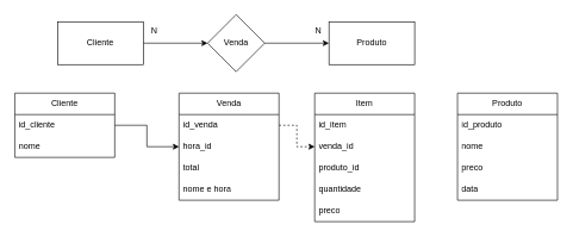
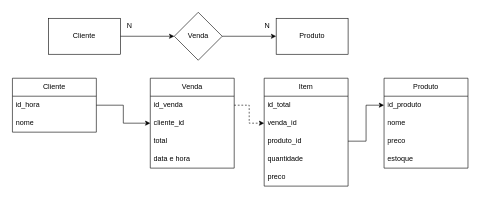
- <mxCell id="10" value="id_cliente" style="text;strokeColor=none;fillColor=none;align=left;verticalAlign=middle;spacingLeft=4;spacingRight=4;overflow=hidden;points=[[0,0.5],[1,0.5]];portConstraint=eastwest;rotatable=0;whiteSpace=wrap;html=1;" vertex="1" parent="9"><mxGeometry y="30" width="140" height="30" as="geometry" /></mxCell>
+ <mxCell id="10" value="id_hora" style="text;strokeColor=none;fillColor=none;align=left;verticalAlign=middle;spacingLeft=4;spacingRight=4;overflow=hidden;points=[[0,0.5],[1,0.5]];portConstraint=eastwest;rotatable=0;whiteSpace=wrap;html=1;" vertex="1" parent="9"><mxGeometry y="30" width="140" height="30" as="geometry" /></mxCell>
- <mxCell id="23" value="id_item" style="text;strokeColor=none;fillColor=none;align=left;verticalAlign=middle;spacingLeft=4;spacingRight=4;overflow=hidden;points=[[0,0.5],[1,0.5]];portConstraint=eastwest;rotatable=0;whiteSpace=wrap;html=1;" vertex="1" parent="22"><mxGeometry y="30" width="140" height="30" as="geometry" /></mxCell>
+ <mxCell id="23" value="id_total" style="text;strokeColor=none;fillColor=none;align=left;verticalAlign=middle;spacingLeft=4;spacingRight=4;overflow=hidden;points=[[0,0.5],[1,0.5]];portConstraint=eastwest;rotatable=0;whiteSpace=wrap;html=1;" vertex="1" parent="22"><mxGeometry y="30" width="140" height="30" as="geometry" /></mxCell>
+ <mxCell id="30" style="edgeStyle=orthogonalEdgeStyle;rounded=0;orthogonalLoop=1;jettySize=auto;html=1;exitX=1;exitY=0.5;exitDx=0;exitDy=0;" edge="1" parent="1" source="25" target="18"><mxGeometry relative="1" as="geometry" /></mxCell>
- <mxCell id="14" value="hora_id" style="text;strokeColor=none;fillColor=none;align=left;verticalAlign=middle;spacingLeft=4;spacingRight=4;overflow=hidden;points=[[0,0.5],[1,0.5]];portConstraint=eastwest;rotatable=0;whiteSpace=wrap;html=1;" vertex="1" parent="12"><mxGeometry y="60" width="140" height="30" as="geometry" /></mxCell>
+ <mxCell id="14" value="cliente_id" style="text;strokeColor=none;fillColor=none;align=left;verticalAlign=middle;spacingLeft=4;spacingRight=4;overflow=hidden;points=[[0,0.5],[1,0.5]];portConstraint=eastwest;rotatable=0;whiteSpace=wrap;html=1;" vertex="1" parent="12"><mxGeometry y="60" width="140" height="30" as="geometry" /></mxCell>
- <mxCell id="16" value="nome e hora" style="text;strokeColor=none;fillColor=none;align=left;verticalAlign=middle;spacingLeft=4;spacingRight=4;overflow=hidden;points=[[0,0.5],[1,0.5]];portConstraint=eastwest;rotatable=0;whiteSpace=wrap;html=1;" vertex="1" parent="12"><mxGeometry y="120" width="140" height="30" as="geometry" /></mxCell>
+ <mxCell id="16" value="data e hora" style="text;strokeColor=none;fillColor=none;align=left;verticalAlign=middle;spacingLeft=4;spacingRight=4;overflow=hidden;points=[[0,0.5],[1,0.5]];portConstraint=eastwest;rotatable=0;whiteSpace=wrap;html=1;" vertex="1" parent="12"><mxGeometry y="120" width="140" height="30" as="geometry" /></mxCell>
- <mxCell id="21" value="data" style="text;strokeColor=none;fillColor=none;align=left;verticalAlign=middle;spacingLeft=4;spacingRight=4;overflow=hidden;points=[[0,0.5],[1,0.5]];portConstraint=eastwest;rotatable=0;whiteSpace=wrap;html=1;" vertex="1" parent="17"><mxGeometry y="120" width="140" height="30" as="geometry" /></mxCell>
+ <mxCell id="21" value="estoque" style="text;strokeColor=none;fillColor=none;align=left;verticalAlign=middle;spacingLeft=4;spacingRight=4;overflow=hidden;points=[[0,0.5],[1,0.5]];portConstraint=eastwest;rotatable=0;whiteSpace=wrap;html=1;" vertex="1" parent="17"><mxGeometry y="120" width="140" height="30" as="geometry" /></mxCell>
